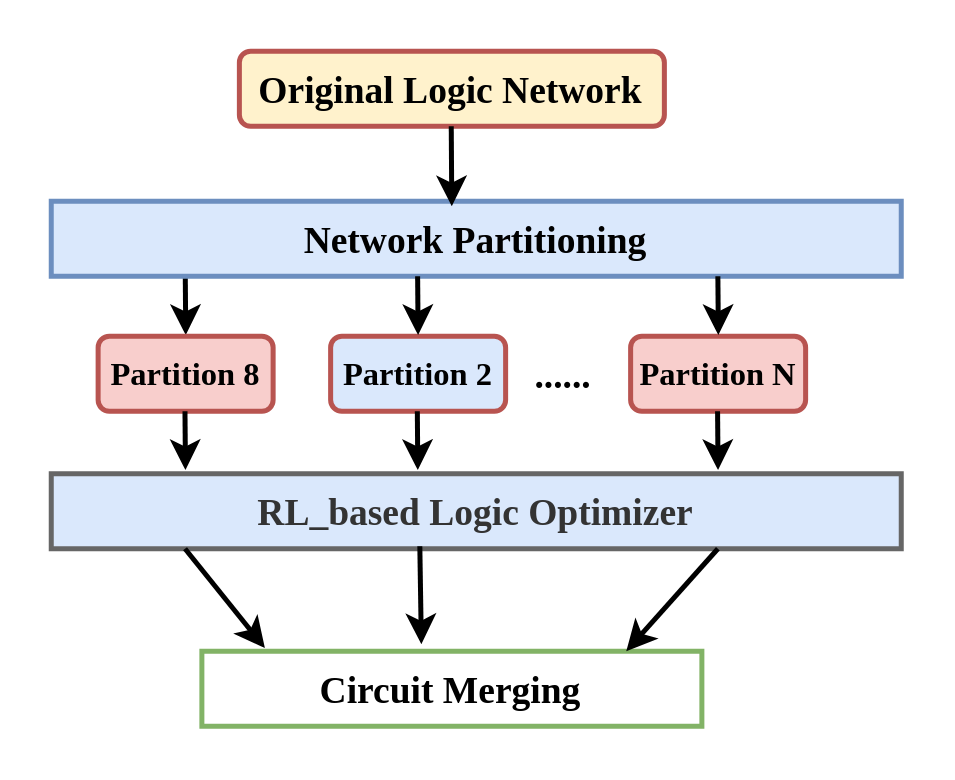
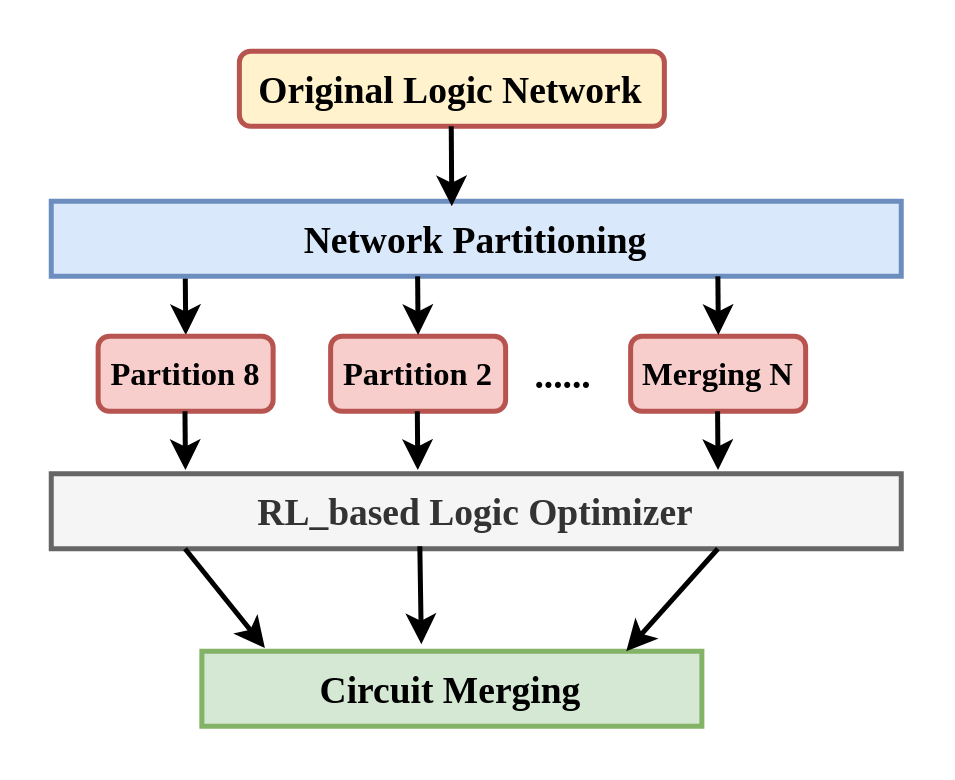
- <mxCell id="9" value="&lt;font face=&quot;Times New Roman&quot; style=&quot;font-size: 13px;&quot;&gt;Partition 2&lt;/font&gt;" style="rounded=1;whiteSpace=wrap;html=1;fillColor=#dae8fc;strokeColor=#b85450;fontStyle=1;fontSize=13;strokeWidth=2;" vertex="1" parent="1"><mxGeometry x="131.75" y="134" width="70" height="30" as="geometry" /></mxCell>
+ <mxCell id="9" value="&lt;font face=&quot;Times New Roman&quot; style=&quot;font-size: 13px;&quot;&gt;Partition 2&lt;/font&gt;" style="rounded=1;whiteSpace=wrap;html=1;fillColor=#f8cecc;strokeColor=#b85450;fontStyle=1;fontSize=13;strokeWidth=2;" vertex="1" parent="1"><mxGeometry x="131.75" y="134" width="70" height="30" as="geometry" /></mxCell>
- <mxCell id="10" value="&lt;font face=&quot;Times New Roman&quot; style=&quot;font-size: 13px;&quot;&gt;Partition N&lt;/font&gt;" style="rounded=1;whiteSpace=wrap;html=1;fillColor=#f8cecc;strokeColor=#b85450;fontStyle=1;fontSize=13;strokeWidth=2;" vertex="1" parent="1"><mxGeometry x="251.75" y="134" width="70" height="30" as="geometry" /></mxCell>
+ <mxCell id="10" value="&lt;font face=&quot;Times New Roman&quot; style=&quot;font-size: 13px;&quot;&gt;Merging N&lt;/font&gt;" style="rounded=1;whiteSpace=wrap;html=1;fillColor=#f8cecc;strokeColor=#b85450;fontStyle=1;fontSize=13;strokeWidth=2;" vertex="1" parent="1"><mxGeometry x="251.75" y="134" width="70" height="30" as="geometry" /></mxCell>
- <mxCell id="3" value="&lt;font face=&quot;Times New Roman&quot; style=&quot;font-size: 15px;&quot;&gt;RL_based Logic Optimizer&lt;/font&gt;" style="rounded=0;whiteSpace=wrap;html=1;fillColor=#dae8fc;strokeColor=#666666;fontColor=#333333;fontStyle=1;fontSize=15;strokeWidth=2;" vertex="1" parent="1"><mxGeometry x="20" y="189" width="340" height="30" as="geometry" /></mxCell>
+ <mxCell id="3" value="&lt;font face=&quot;Times New Roman&quot; style=&quot;font-size: 15px;&quot;&gt;RL_based Logic Optimizer&lt;/font&gt;" style="rounded=0;whiteSpace=wrap;html=1;fillColor=#f5f5f5;strokeColor=#666666;fontColor=#333333;fontStyle=1;fontSize=15;strokeWidth=2;" vertex="1" parent="1"><mxGeometry x="20" y="189" width="340" height="30" as="geometry" /></mxCell>
- <mxCell id="5" value="&lt;font face=&quot;Times New Roman&quot; style=&quot;font-size: 15px;&quot;&gt;Circuit Merging&lt;/font&gt;" style="rounded=0;whiteSpace=wrap;html=1;fillColor=#ffffff;strokeColor=#82b366;fontStyle=1;fontSize=15;strokeWidth=2;" vertex="1" parent="1"><mxGeometry x="80.25" y="260" width="200" height="30" as="geometry" /></mxCell>
+ <mxCell id="5" value="&lt;font face=&quot;Times New Roman&quot; style=&quot;font-size: 15px;&quot;&gt;Circuit Merging&lt;/font&gt;" style="rounded=0;whiteSpace=wrap;html=1;fillColor=#d5e8d4;strokeColor=#82b366;fontStyle=1;fontSize=15;strokeWidth=2;" vertex="1" parent="1"><mxGeometry x="80.25" y="260" width="200" height="30" as="geometry" /></mxCell>
